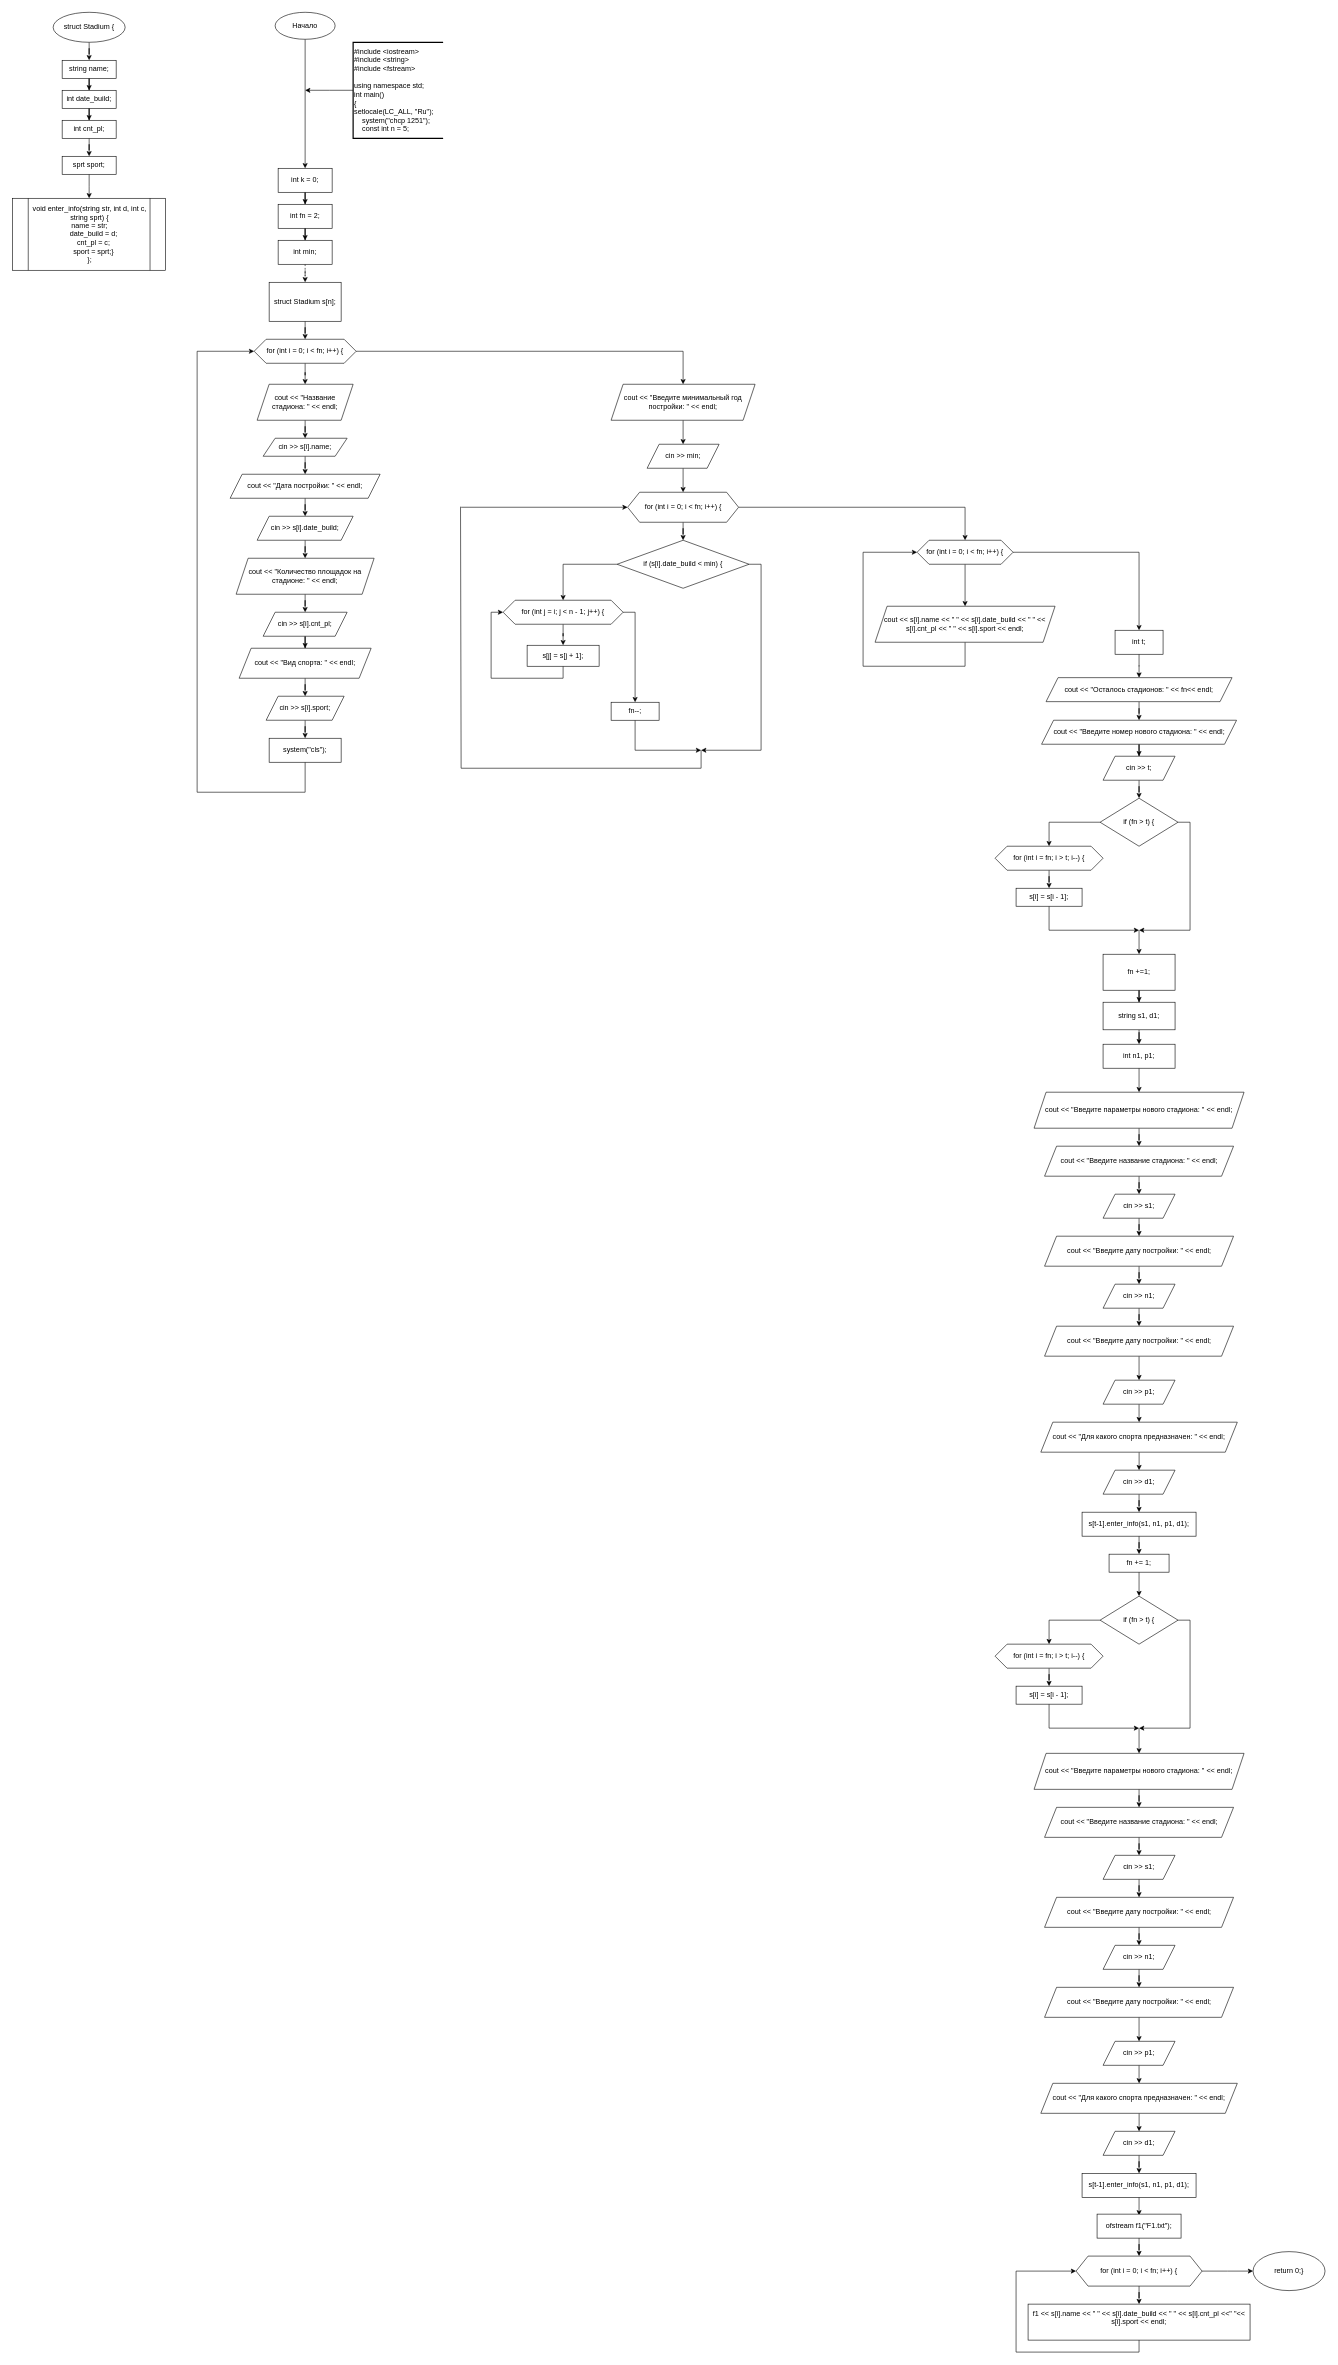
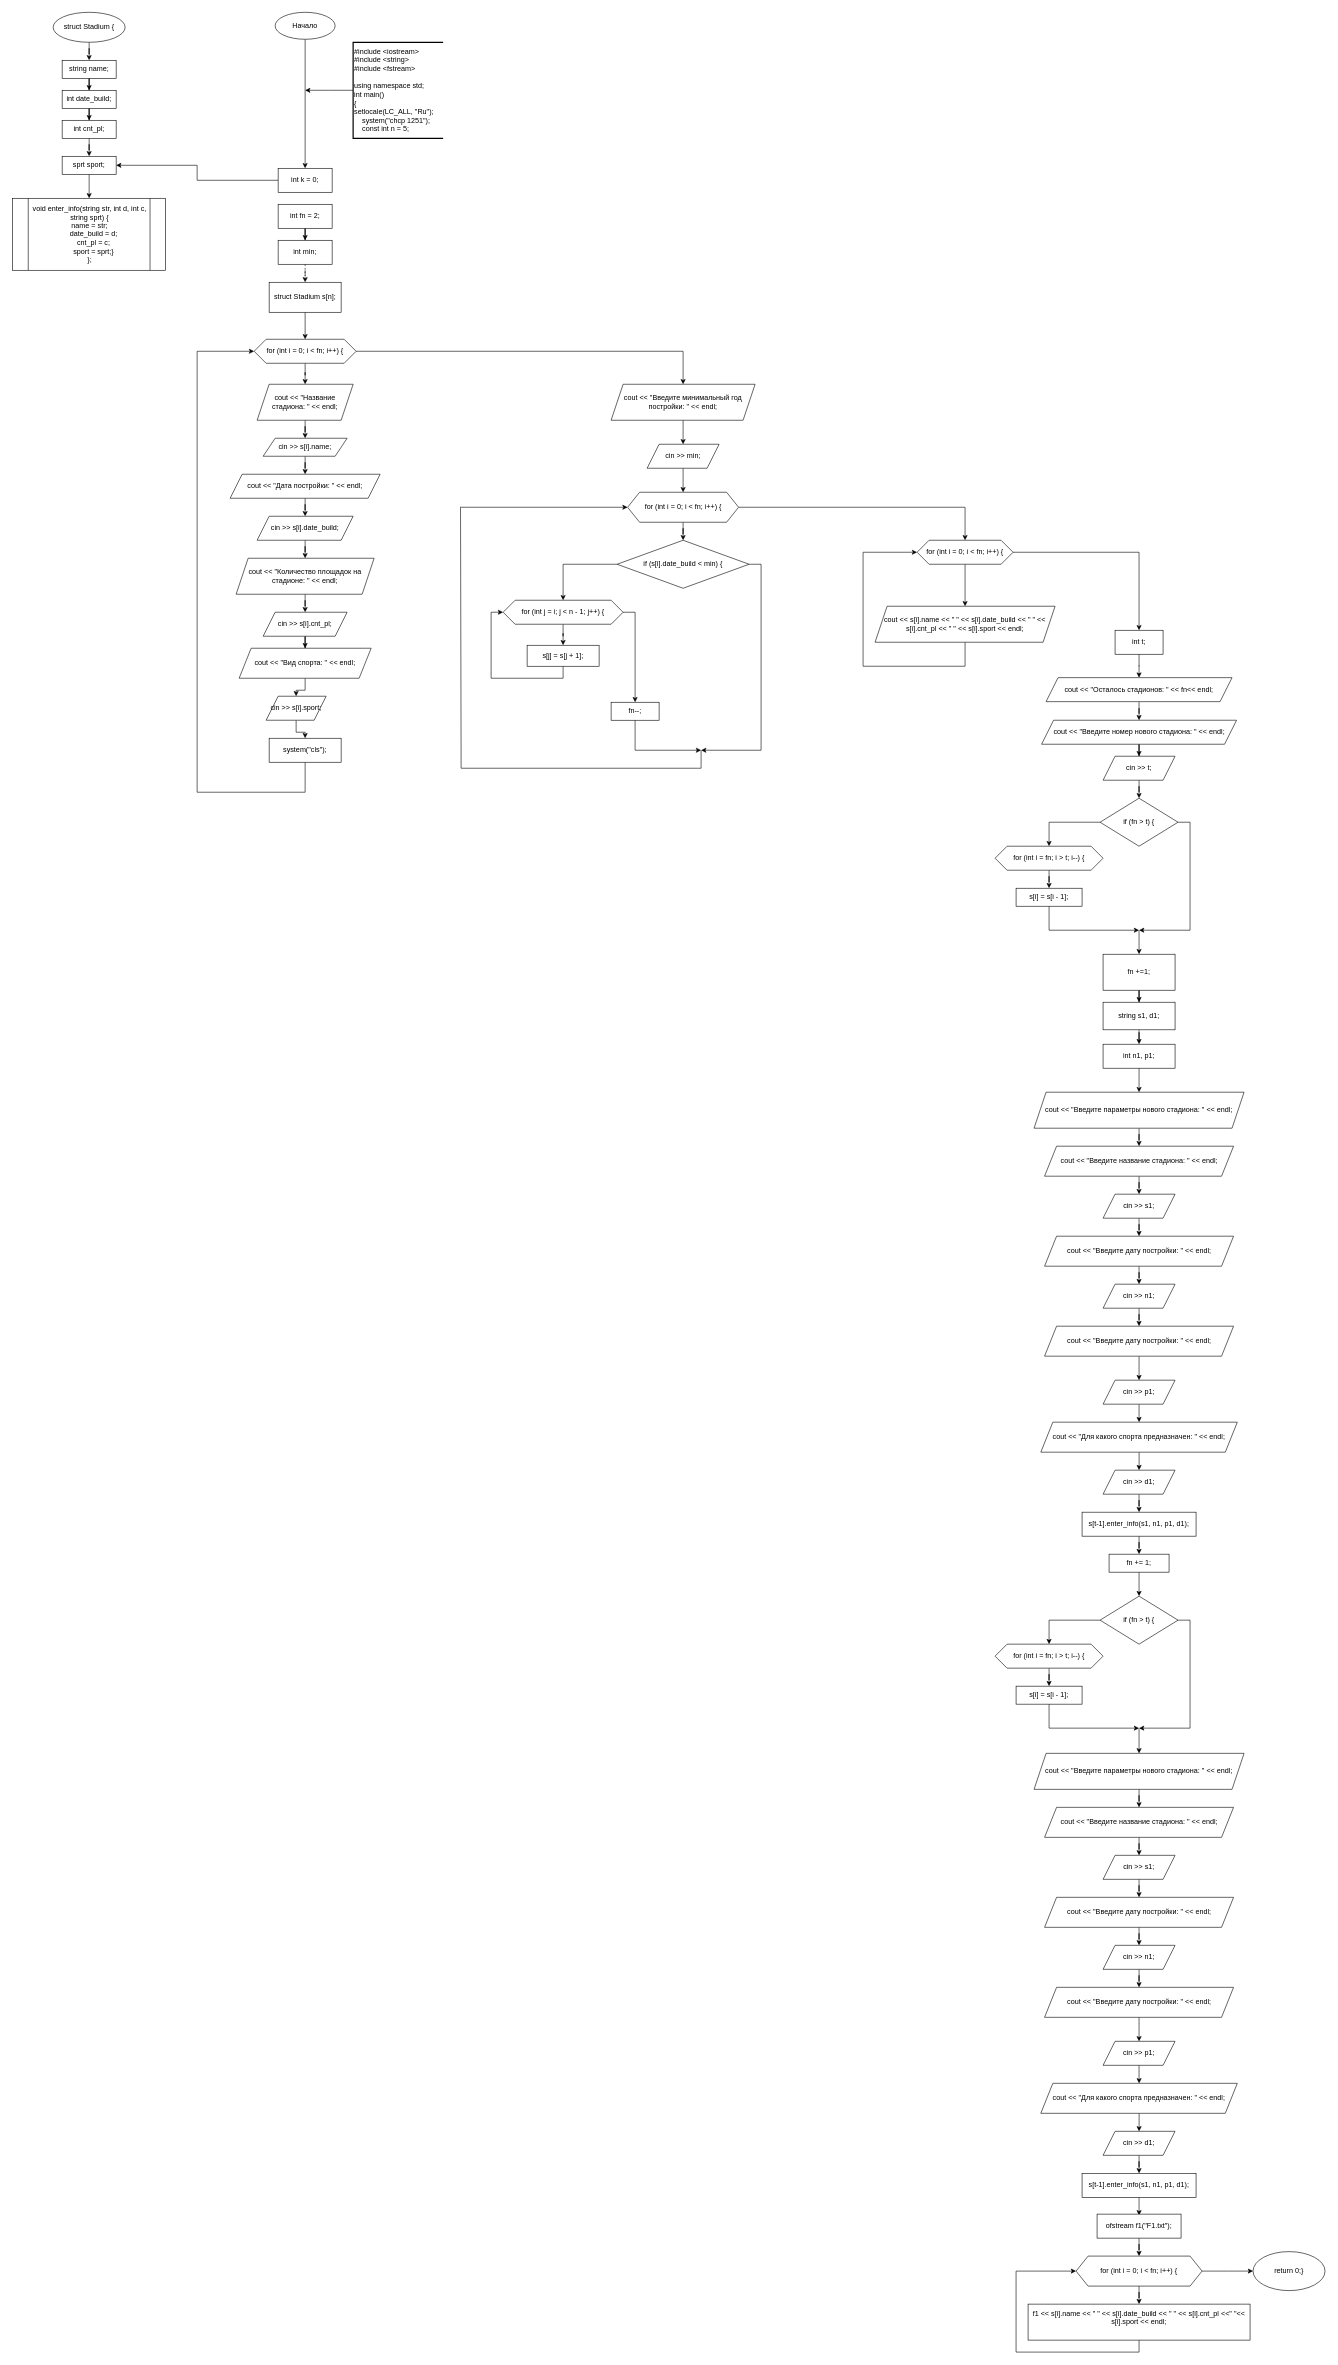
- <mxCell id="17" value="" style="edgeStyle=orthogonalEdgeStyle;rounded=0;orthogonalLoop=1;jettySize=auto;html=1;" edge="1" parent="1" source="18" target="20"><mxGeometry relative="1" as="geometry" /></mxCell>
+ <mxCell id="17" value="" style="edgeStyle=orthogonalEdgeStyle;rounded=0;orthogonalLoop=1;jettySize=auto;html=1;" edge="1" parent="1" source="18" target="11"><mxGeometry relative="1" as="geometry" /></mxCell>
- <mxCell id="24" value="struct Stadium s[n];" style="rounded=0;whiteSpace=wrap;html=1;" vertex="1" parent="1"><mxGeometry x="448" y="470" width="120" height="65" as="geometry" /></mxCell>
+ <mxCell id="24" value="struct Stadium s[n];" style="rounded=0;whiteSpace=wrap;html=1;" vertex="1" parent="1"><mxGeometry x="448" y="470" width="120" height="50" as="geometry" /></mxCell>
- <mxCell id="43" value="&lt;div&gt;cin &amp;gt;&amp;gt; s[i].sport;&lt;/div&gt;" style="shape=parallelogram;perimeter=parallelogramPerimeter;whiteSpace=wrap;html=1;fixedSize=1;" vertex="1" parent="1"><mxGeometry x="443" y="1160" width="130" height="40" as="geometry" /></mxCell>
+ <mxCell id="43" value="&lt;div&gt;cin &amp;gt;&amp;gt; s[i].sport;&lt;/div&gt;" style="shape=parallelogram;perimeter=parallelogramPerimeter;whiteSpace=wrap;html=1;fixedSize=1;" vertex="1" parent="1"><mxGeometry x="443" y="1160" width="100" height="40" as="geometry" /></mxCell>
